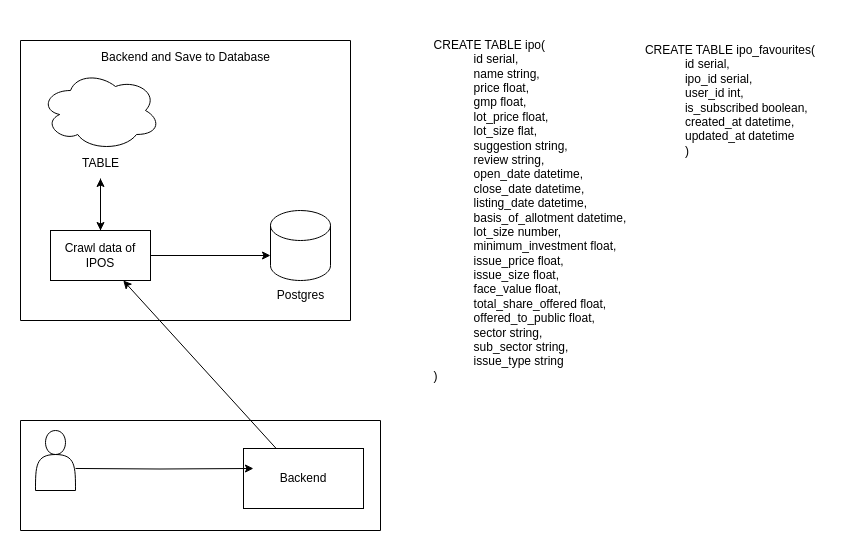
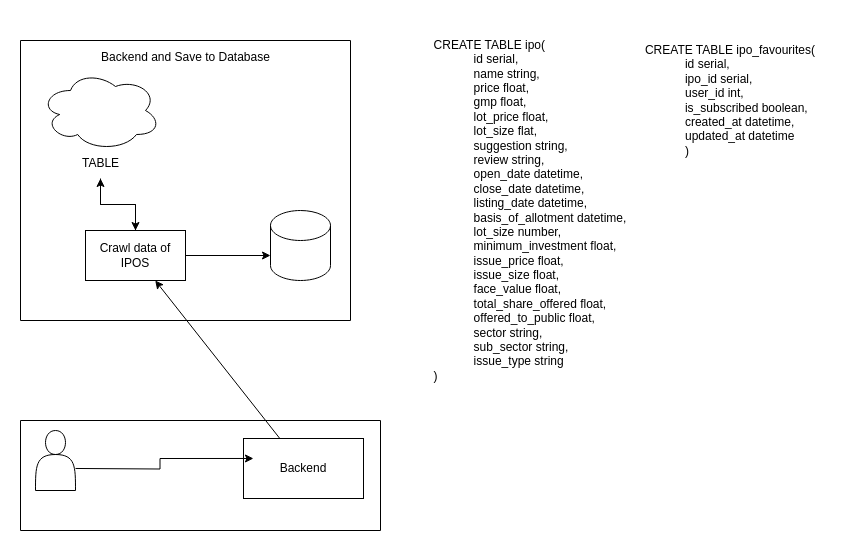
- <mxCell id="6" value="Crawl data of IPOS" style="html=1;dashed=0;whiteSpace=wrap;" vertex="1" parent="1"><mxGeometry x="50" y="230" width="100" height="50" as="geometry" /></mxCell>
+ <mxCell id="6" value="Crawl data of IPOS" style="html=1;dashed=0;whiteSpace=wrap;" vertex="1" parent="1"><mxGeometry x="85" y="230" width="100" height="50" as="geometry" /></mxCell>
- <mxCell id="9" value="Postgres" style="text;html=1;align=center;verticalAlign=middle;resizable=0;points=[];autosize=1;strokeColor=none;fillColor=none;" vertex="1" parent="1"><mxGeometry x="265" y="280" width="70" height="30" as="geometry" /></mxCell>
- <mxCell id="14" value="Backend" style="rounded=0;whiteSpace=wrap;html=1;" vertex="1" parent="1"><mxGeometry x="243" y="448" width="120" height="60" as="geometry" /></mxCell>
+ <mxCell id="14" value="Backend" style="rounded=0;whiteSpace=wrap;html=1;" vertex="1" parent="1"><mxGeometry x="243" y="438" width="120" height="60" as="geometry" /></mxCell>
